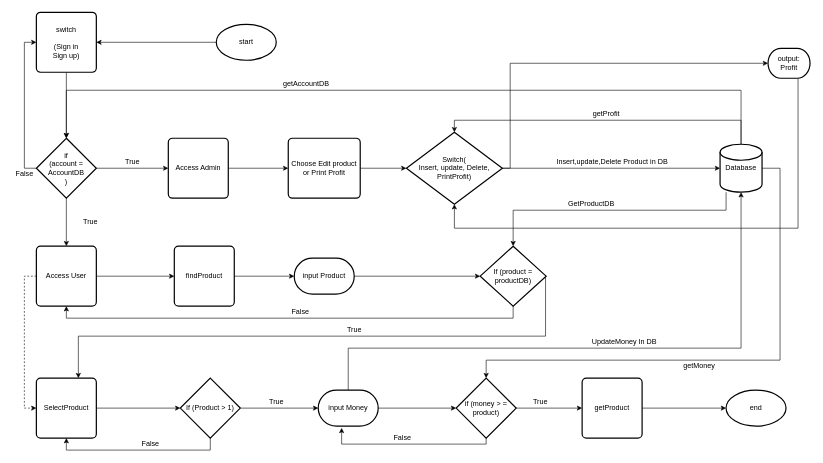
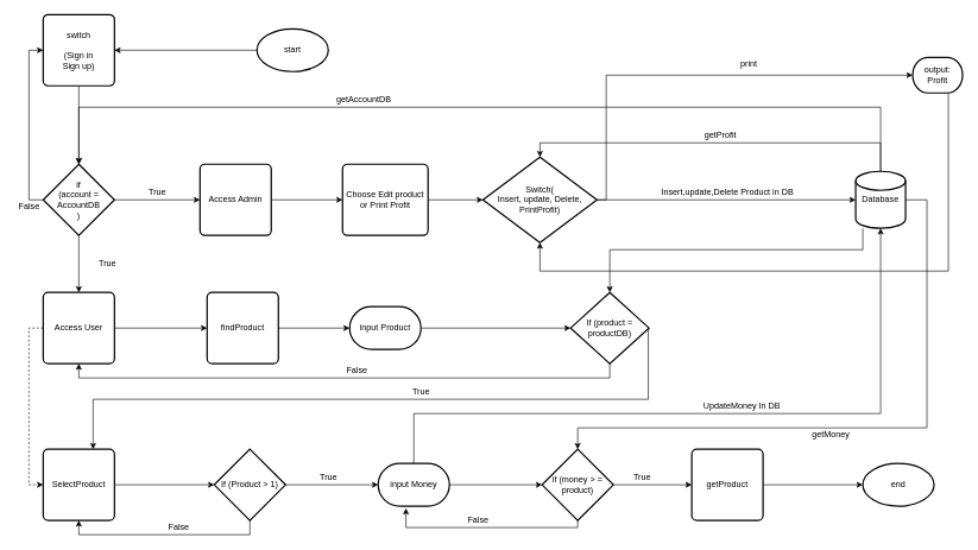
+ <mxCell id="60" value="print" style="text;html=1;align=center;verticalAlign=middle;resizable=0;points=[];autosize=1;" parent="1" vertex="1"><mxGeometry x="1030" y="80" width="40" height="20" as="geometry" /></mxCell>
- <mxCell id="56" value="GetProductDB" style="text;html=1;align=center;verticalAlign=middle;resizable=0;points=[];autosize=1;" parent="1" vertex="1"><mxGeometry x="940" y="330" width="90" height="20" as="geometry" /></mxCell>
